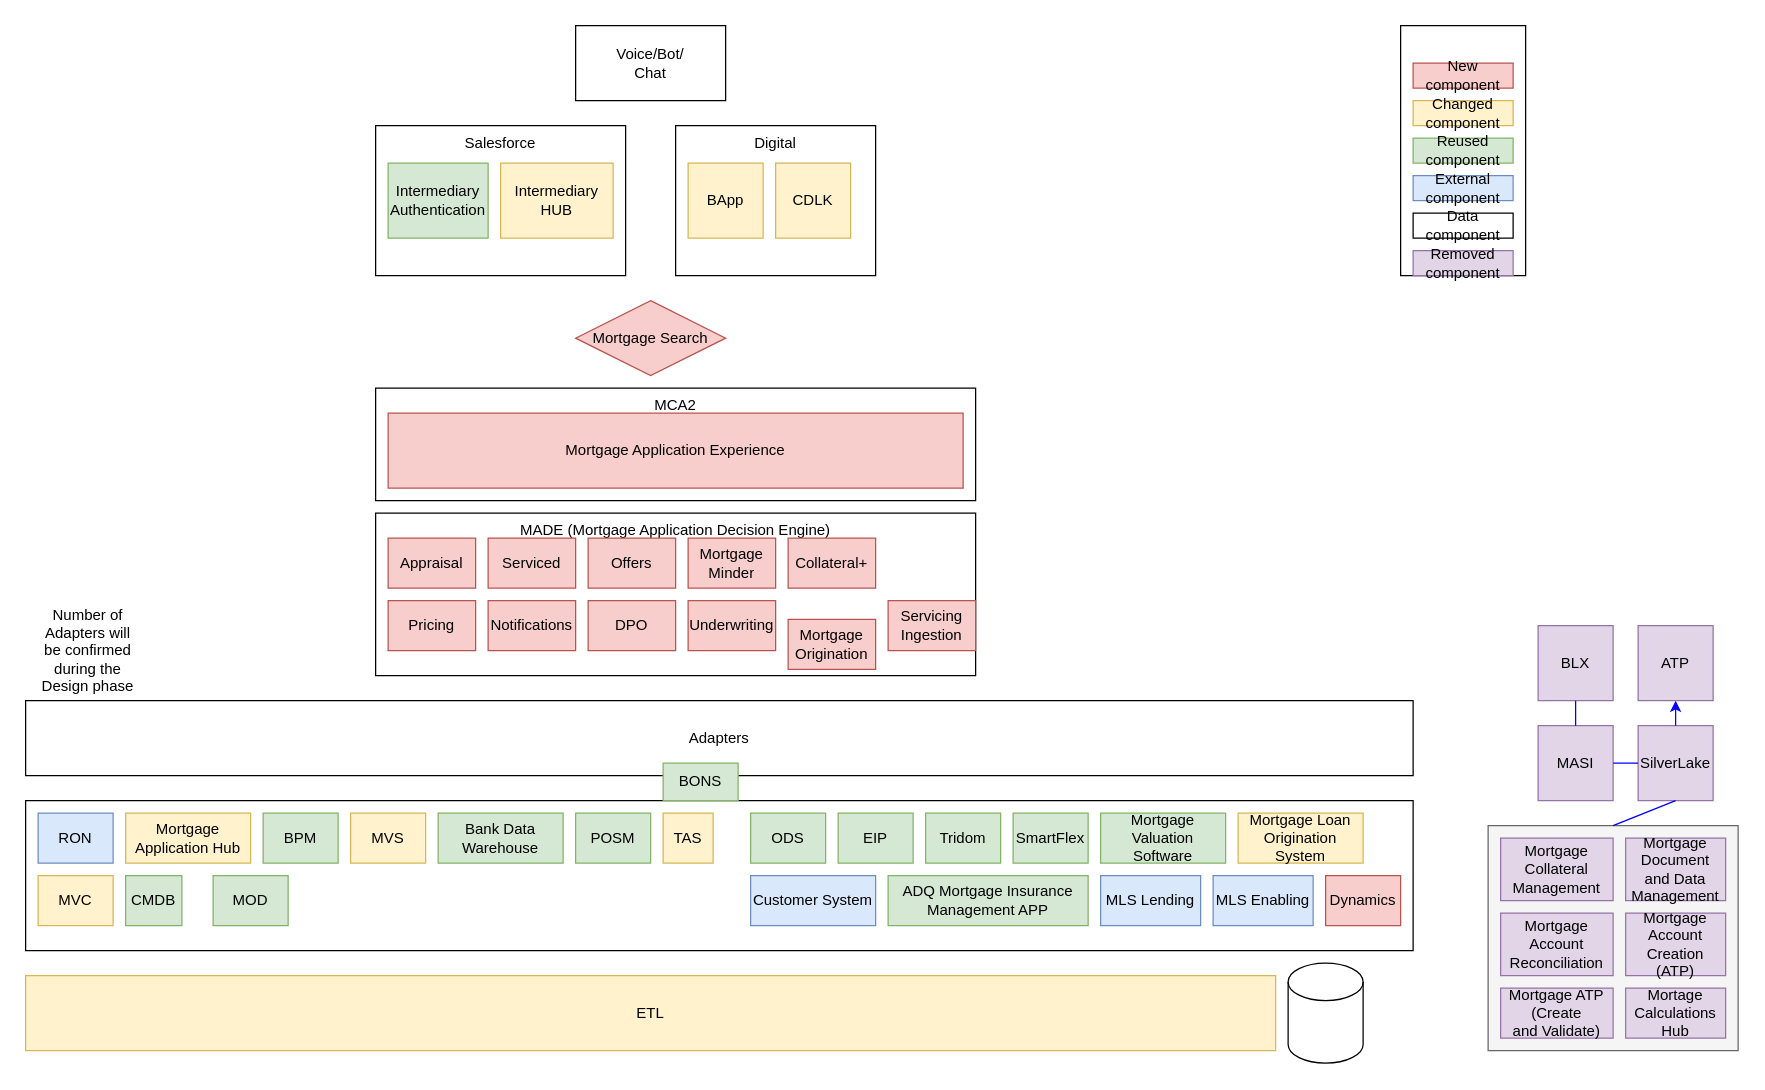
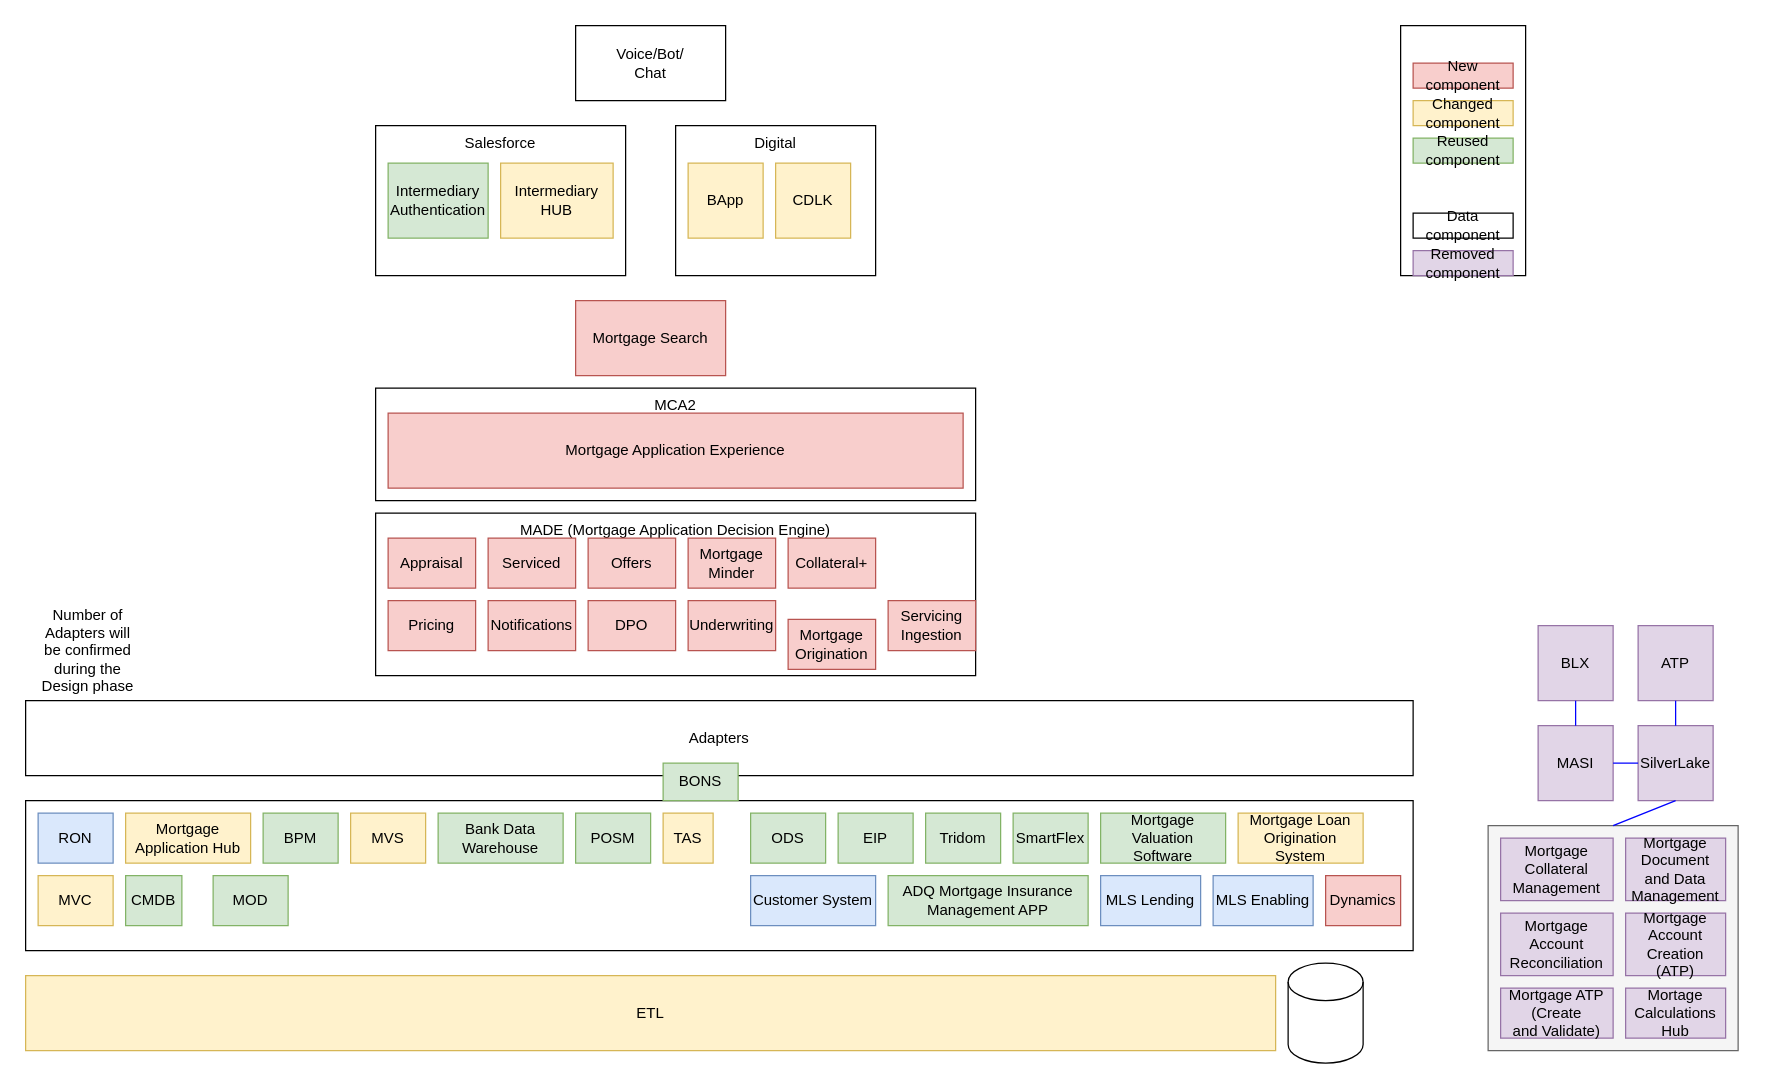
- <mxCell id="53" value="External component" style="rounded=0;whiteSpace=wrap;html=1;fillColor=#dae8fc;strokeColor=#6c8ebf;" parent="1" vertex="1"><mxGeometry x="1130" y="140" width="80" height="20" as="geometry" /></mxCell>
- <mxCell id="9" value="Mortgage Search" style="rhombus;whiteSpace=wrap;html=1;fillColor=#f8cecc;strokeColor=#b85450;" parent="1" vertex="1"><mxGeometry x="460" y="240" width="120" height="60" as="geometry" /></mxCell>
+ <mxCell id="9" value="Mortgage Search" style="rounded=0;whiteSpace=wrap;html=1;fillColor=#f8cecc;strokeColor=#b85450;" parent="1" vertex="1"><mxGeometry x="460" y="240" width="120" height="60" as="geometry" /></mxCell>
- <mxCell id="71" value="" style="endArrow=classic;html=1;rounded=0;exitX=0.5;exitY=0;exitDx=0;exitDy=0;entryX=0.5;entryY=1;entryDx=0;entryDy=0;strokeColor=#0000FF;" parent="1" source="61" target="59" edge="1"><mxGeometry width="50" height="50" relative="1" as="geometry"><mxPoint x="1260" y="570" as="sourcePoint" /><mxPoint x="1310" y="520" as="targetPoint" /></mxGeometry></mxCell>
+ <mxCell id="71" value="" style="endArrow=none;html=1;rounded=0;exitX=0.5;exitY=0;exitDx=0;exitDy=0;entryX=0.5;entryY=1;entryDx=0;entryDy=0;strokeColor=#0000FF;" parent="1" source="61" target="59" edge="1"><mxGeometry width="50" height="50" relative="1" as="geometry"><mxPoint x="1260" y="570" as="sourcePoint" /><mxPoint x="1310" y="520" as="targetPoint" /></mxGeometry></mxCell>
